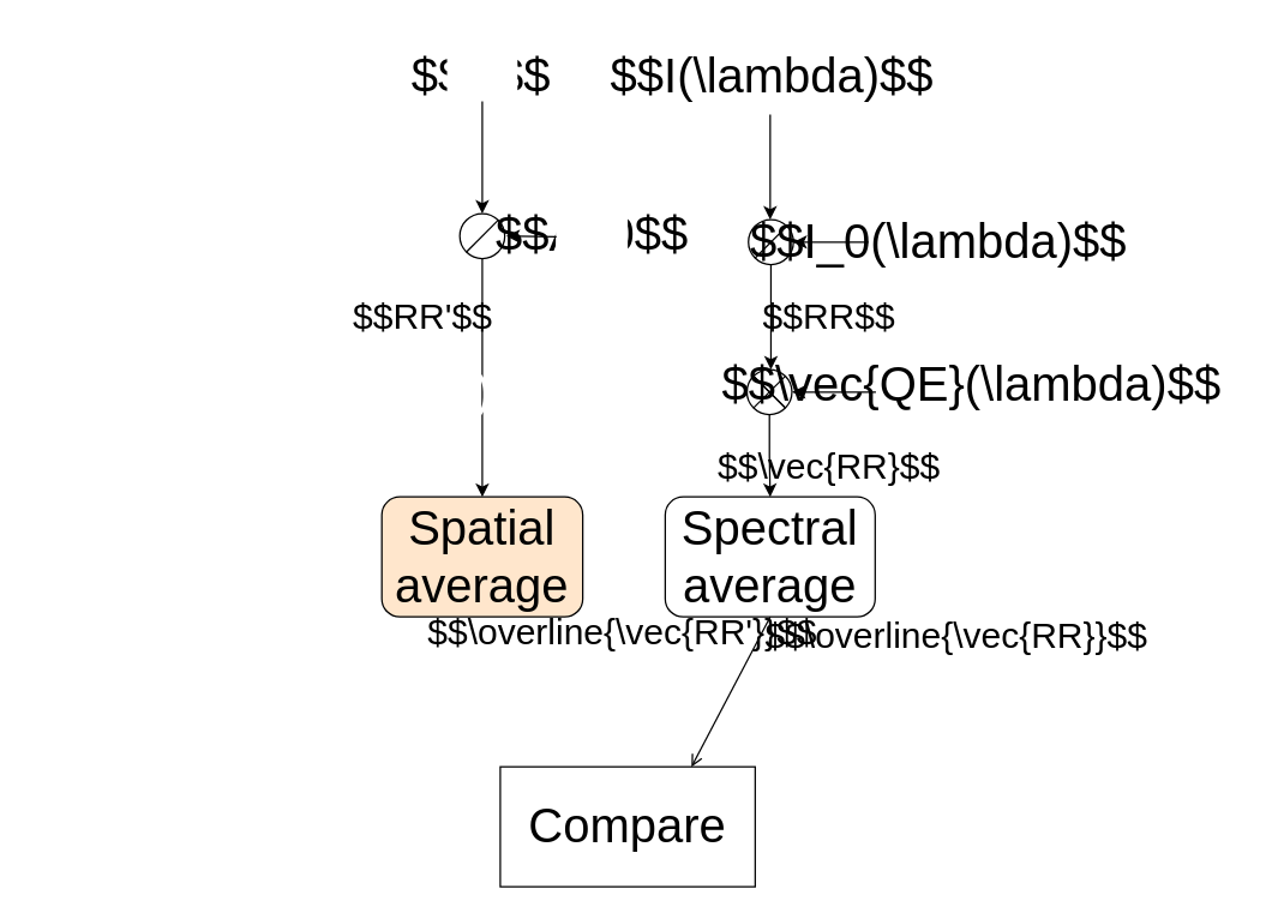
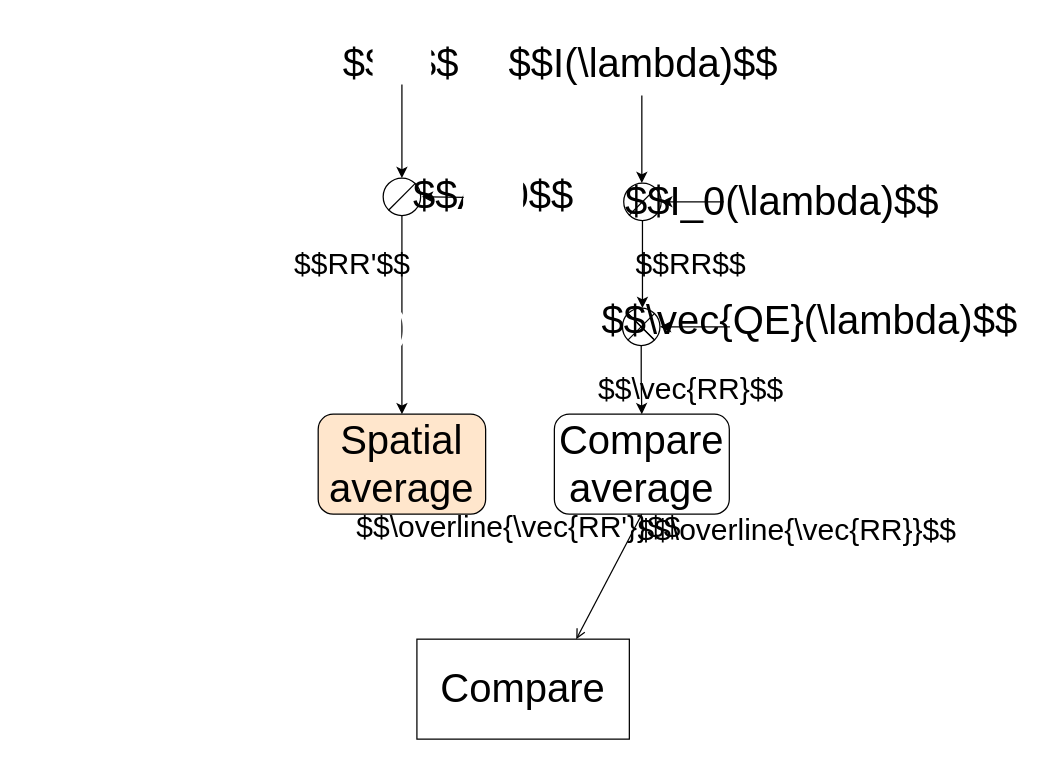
- <mxCell id="37" value="&lt;font style=&quot;font-size: 32px&quot;&gt;Spectral average&lt;/font&gt;" style="rounded=1;whiteSpace=wrap;html=1;" parent="1" vertex="1"><mxGeometry x="443" y="331" width="140" height="80" as="geometry" /></mxCell>
+ <mxCell id="37" value="&lt;font style=&quot;font-size: 32px&quot;&gt;Compare average&lt;/font&gt;" style="rounded=1;whiteSpace=wrap;html=1;" parent="1" vertex="1"><mxGeometry x="443" y="331" width="140" height="80" as="geometry" /></mxCell>
